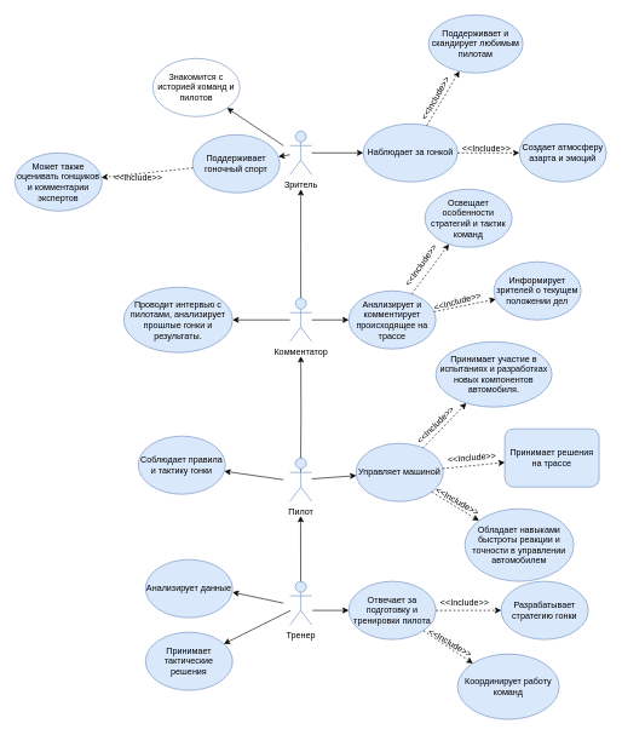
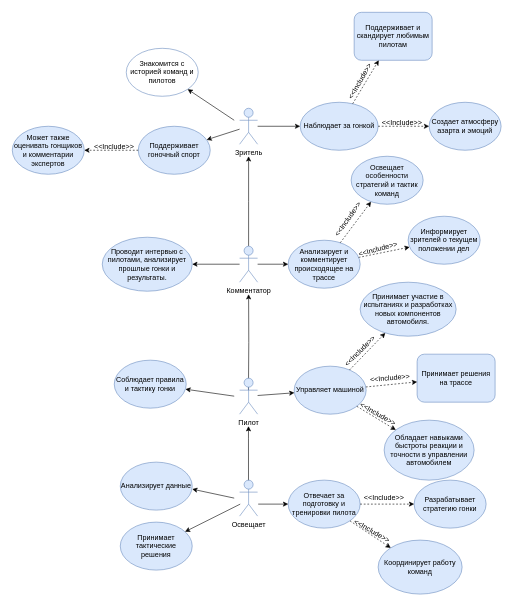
- <mxCell id="31" value="Поддерживает и скандирует любимым пилотам" style="ellipse;whiteSpace=wrap;html=1;fillColor=#dae8fc;strokeColor=#6c8ebf;" parent="1" vertex="1"><mxGeometry x="590" y="20" width="130" height="80" as="geometry" /></mxCell>
+ <mxCell id="31" value="Поддерживает и скандирует любимым пилотам" style="whiteSpace=wrap;html=1;fillColor=#dae8fc;strokeColor=#6c8ebf;rounded=1;" parent="1" vertex="1"><mxGeometry x="590" y="20" width="130" height="80" as="geometry" /></mxCell>
- <mxCell id="42" value="Поддерживает гоночный спорт" style="ellipse;whiteSpace=wrap;html=1;fillColor=#dae8fc;strokeColor=#6c8ebf;" parent="1" vertex="1"><mxGeometry x="265" y="185" width="120" height="80" as="geometry" /></mxCell>
+ <mxCell id="42" value="Поддерживает гоночный спорт" style="ellipse;whiteSpace=wrap;html=1;fillColor=#dae8fc;strokeColor=#6c8ebf;" parent="1" vertex="1"><mxGeometry x="230" y="210" width="120" height="80" as="geometry" /></mxCell>
- <mxCell id="3" value="Тренер" style="shape=umlActor;verticalLabelPosition=bottom;verticalAlign=top;html=1;outlineConnect=0;fillColor=#dae8fc;strokeColor=#6c8ebf;" parent="1" vertex="1"><mxGeometry x="399" y="800" width="30" height="60" as="geometry" /></mxCell>
+ <mxCell id="3" value="Освещает" style="shape=umlActor;verticalLabelPosition=bottom;verticalAlign=top;html=1;outlineConnect=0;fillColor=#dae8fc;strokeColor=#6c8ebf;" parent="1" vertex="1"><mxGeometry x="399" y="800" width="30" height="60" as="geometry" /></mxCell>
